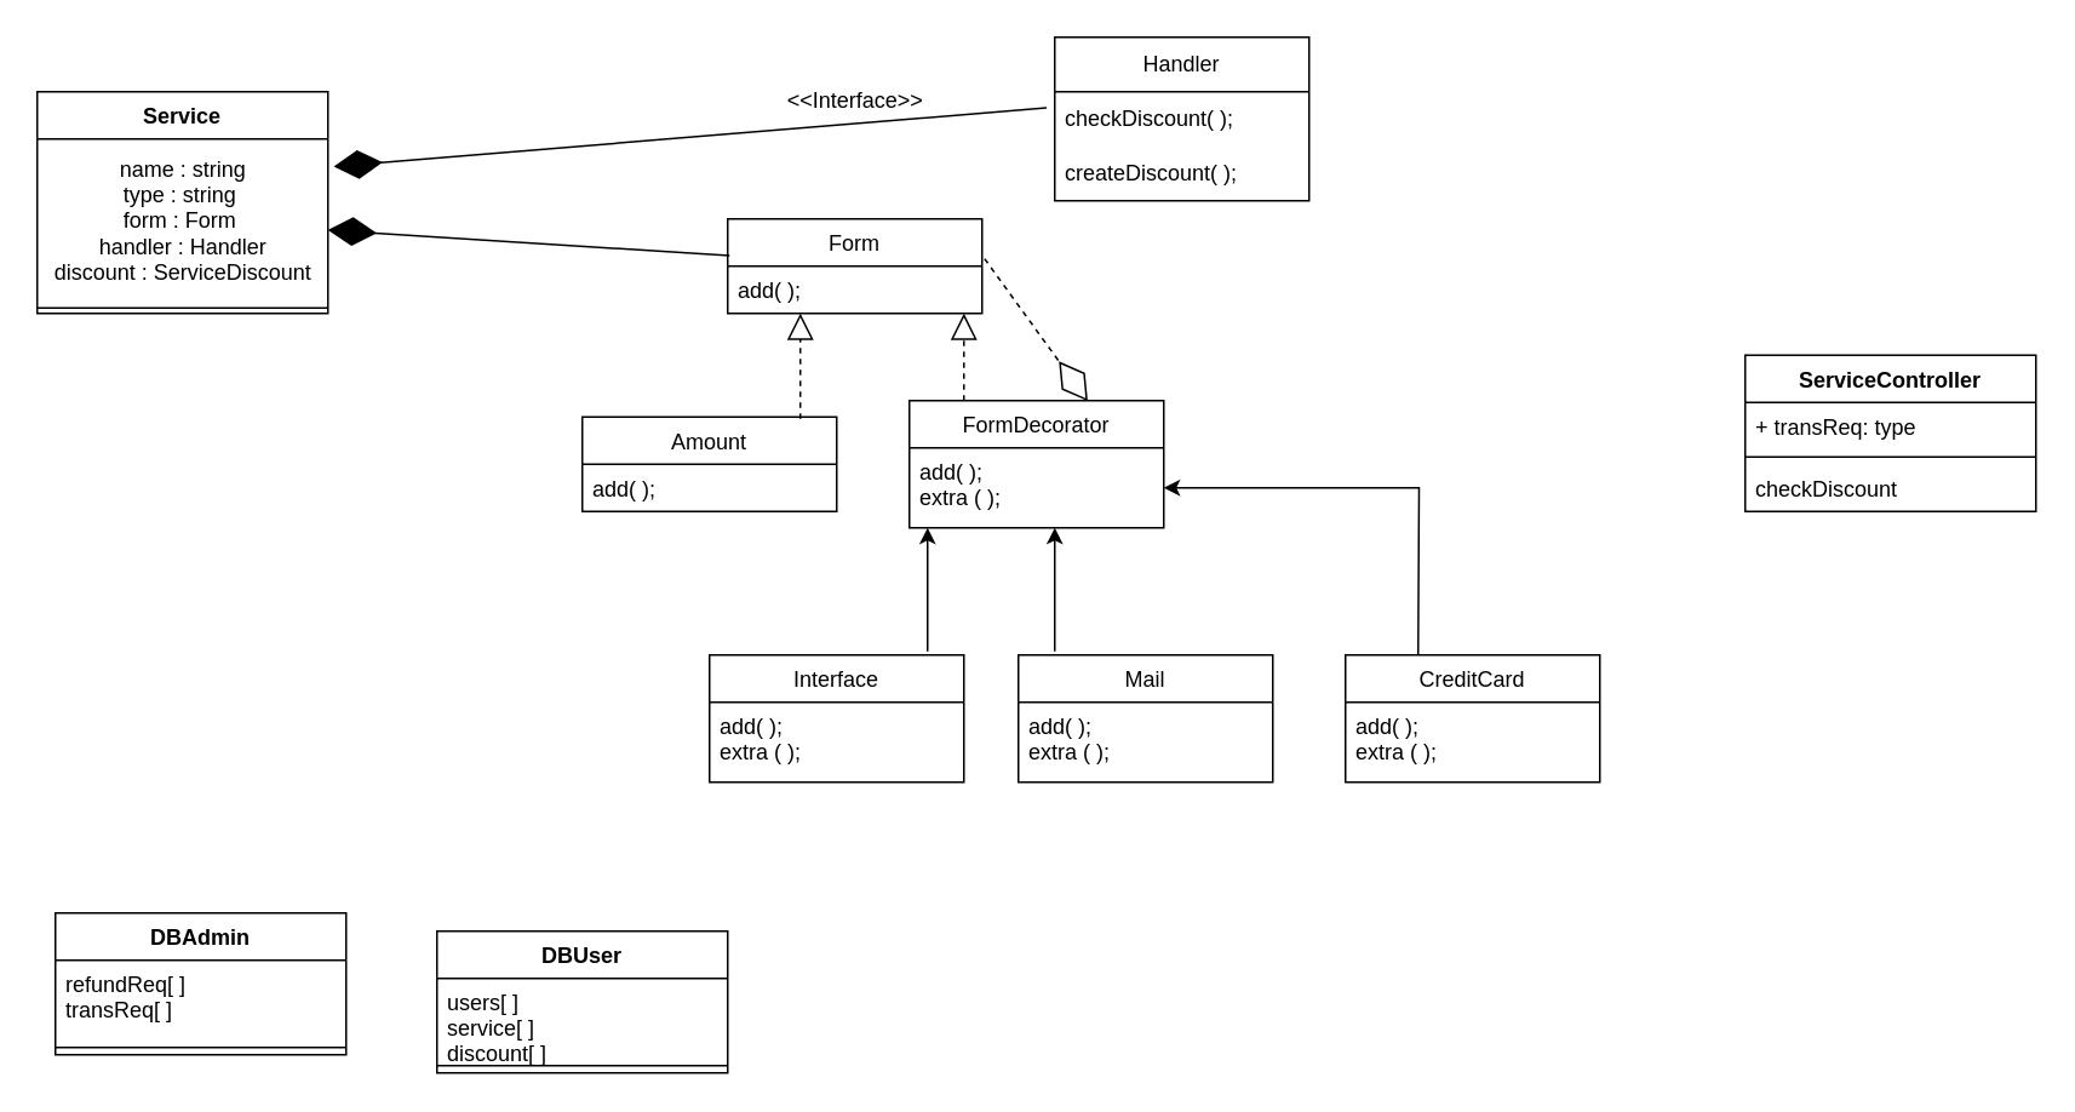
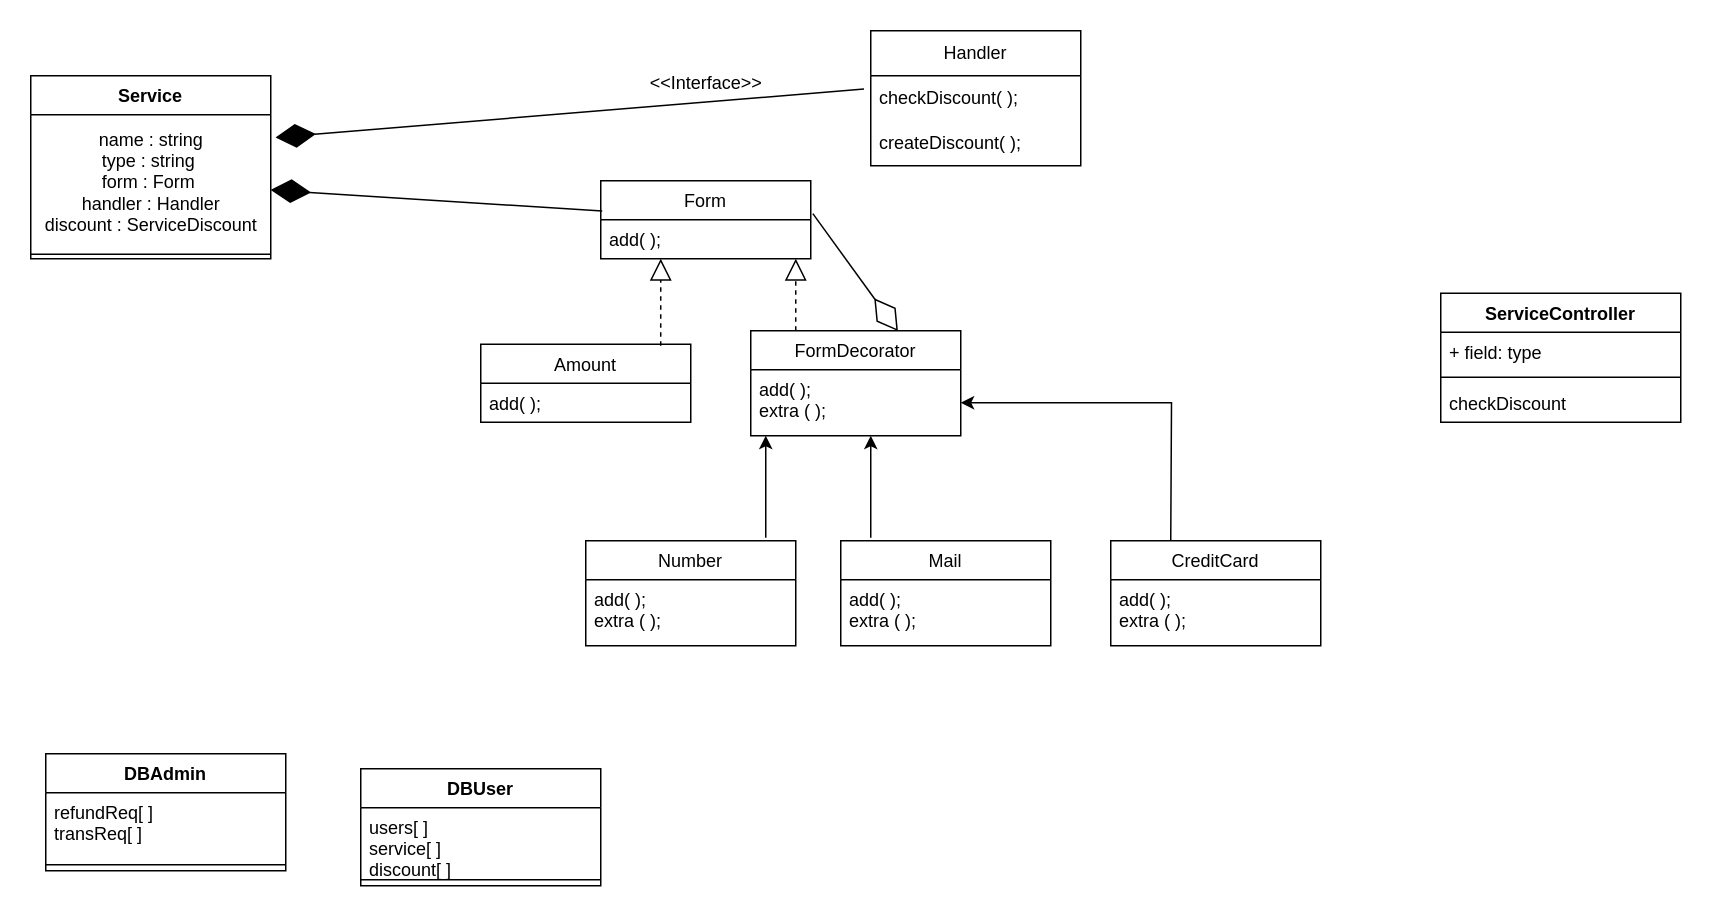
- <mxCell id="31" value="" style="endArrow=diamondThin;endFill=0;endSize=24;html=1;rounded=0;entryX=0.701;entryY=0.003;entryDx=0;entryDy=0;entryPerimeter=0;exitX=1.01;exitY=0.422;exitDx=0;exitDy=0;exitPerimeter=0;dashed=1;" edge="1" parent="1" source="11" target="15"><mxGeometry width="160" relative="1" as="geometry"><mxPoint x="540" y="160" as="sourcePoint" /><mxPoint x="700" y="160" as="targetPoint" /></mxGeometry></mxCell>
+ <mxCell id="31" value="" style="endArrow=diamondThin;endFill=0;endSize=24;html=1;rounded=0;entryX=0.701;entryY=0.003;entryDx=0;entryDy=0;entryPerimeter=0;exitX=1.01;exitY=0.422;exitDx=0;exitDy=0;exitPerimeter=0;" edge="1" parent="1" source="11" target="15"><mxGeometry width="160" relative="1" as="geometry"><mxPoint x="540" y="160" as="sourcePoint" /><mxPoint x="700" y="160" as="targetPoint" /></mxGeometry></mxCell>
- <mxCell id="36" value="+ transReq: type" style="text;strokeColor=none;fillColor=none;align=left;verticalAlign=top;spacingLeft=4;spacingRight=4;overflow=hidden;rotatable=0;points=[[0,0.5],[1,0.5]];portConstraint=eastwest;" vertex="1" parent="35"><mxGeometry y="26" width="160" height="26" as="geometry" /></mxCell>
+ <mxCell id="36" value="+ field: type" style="text;strokeColor=none;fillColor=none;align=left;verticalAlign=top;spacingLeft=4;spacingRight=4;overflow=hidden;rotatable=0;points=[[0,0.5],[1,0.5]];portConstraint=eastwest;" vertex="1" parent="35"><mxGeometry y="26" width="160" height="26" as="geometry" /></mxCell>
- <mxCell id="24" value="Interface" style="swimlane;fontStyle=0;childLayout=stackLayout;horizontal=1;startSize=26;fillColor=none;horizontalStack=0;resizeParent=1;resizeParentMax=0;resizeLast=0;collapsible=1;marginBottom=0;" vertex="1" parent="1"><mxGeometry x="390" y="360" width="140" height="70" as="geometry" /></mxCell>
+ <mxCell id="24" value="Number" style="swimlane;fontStyle=0;childLayout=stackLayout;horizontal=1;startSize=26;fillColor=none;horizontalStack=0;resizeParent=1;resizeParentMax=0;resizeLast=0;collapsible=1;marginBottom=0;" vertex="1" parent="1"><mxGeometry x="390" y="360" width="140" height="70" as="geometry" /></mxCell>
